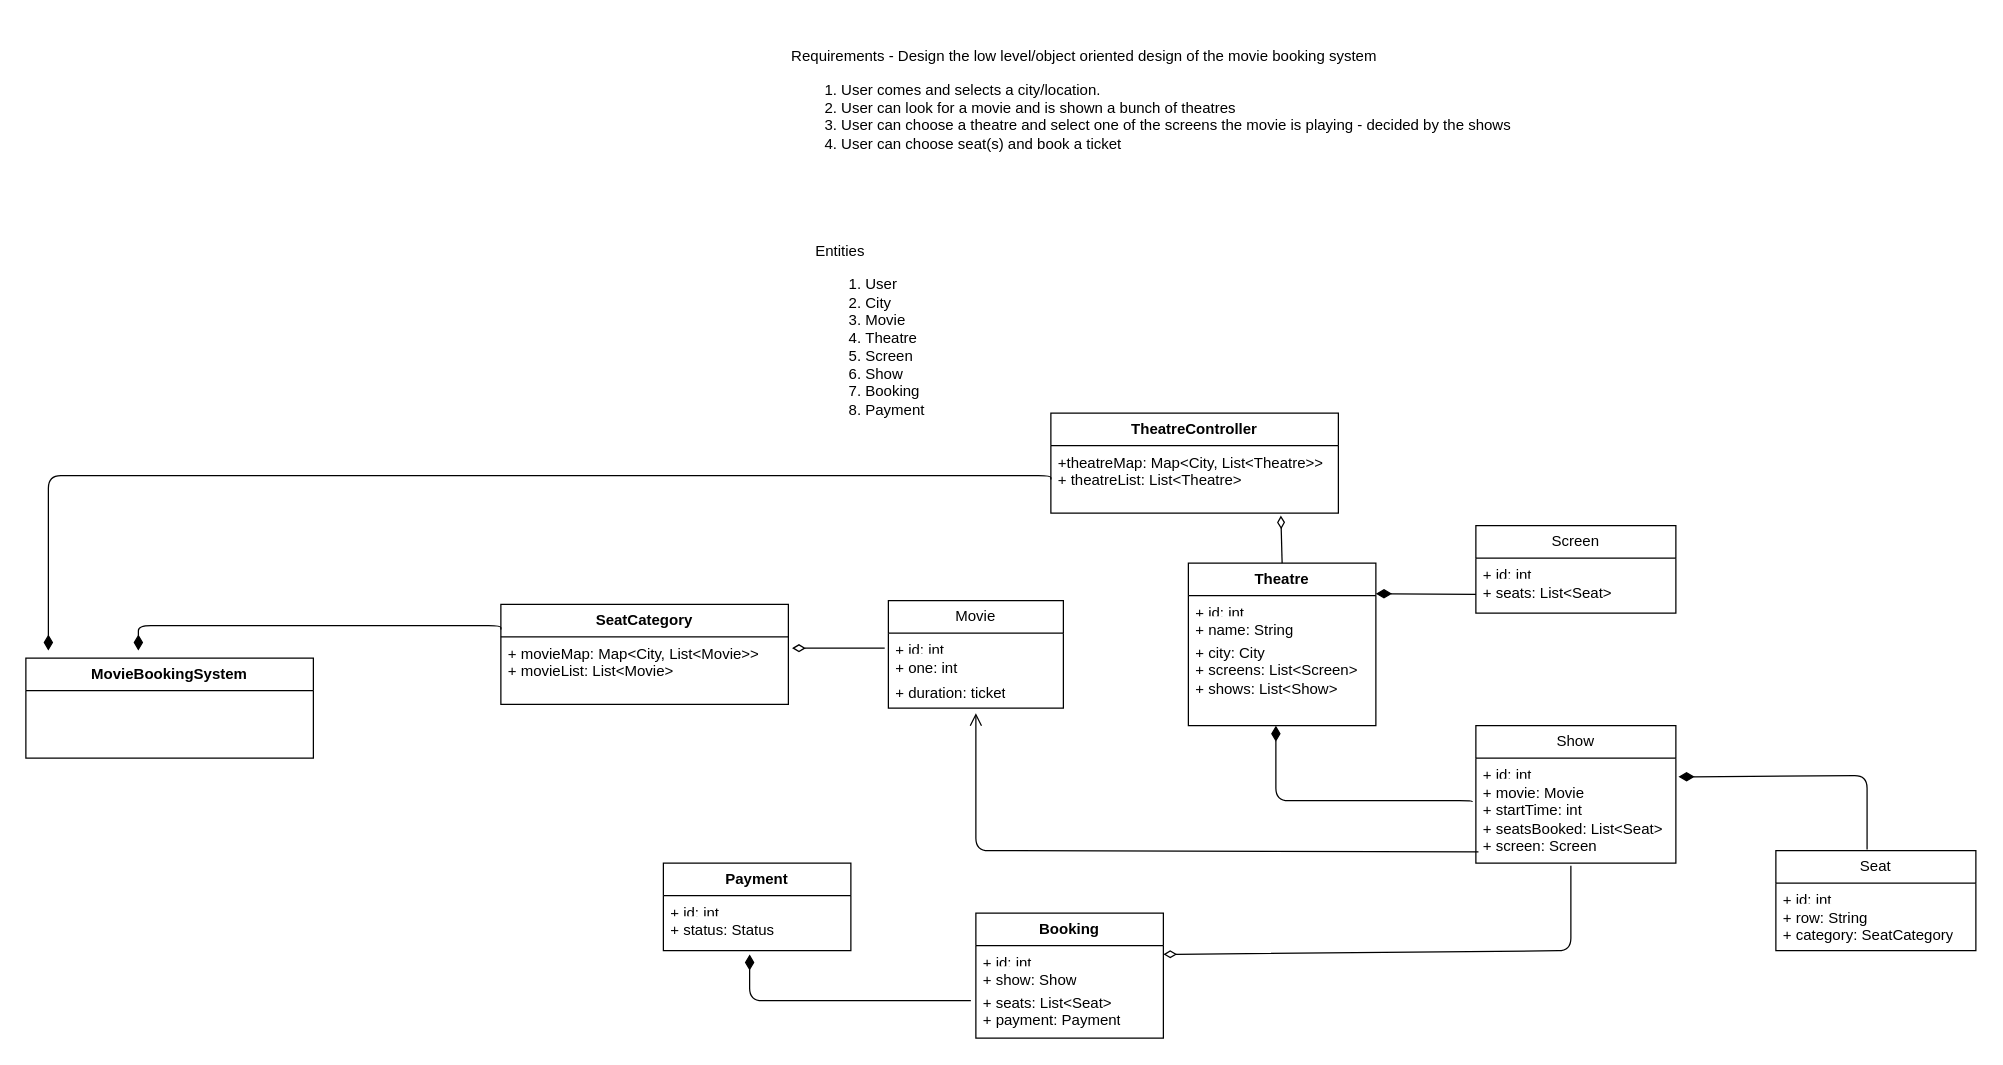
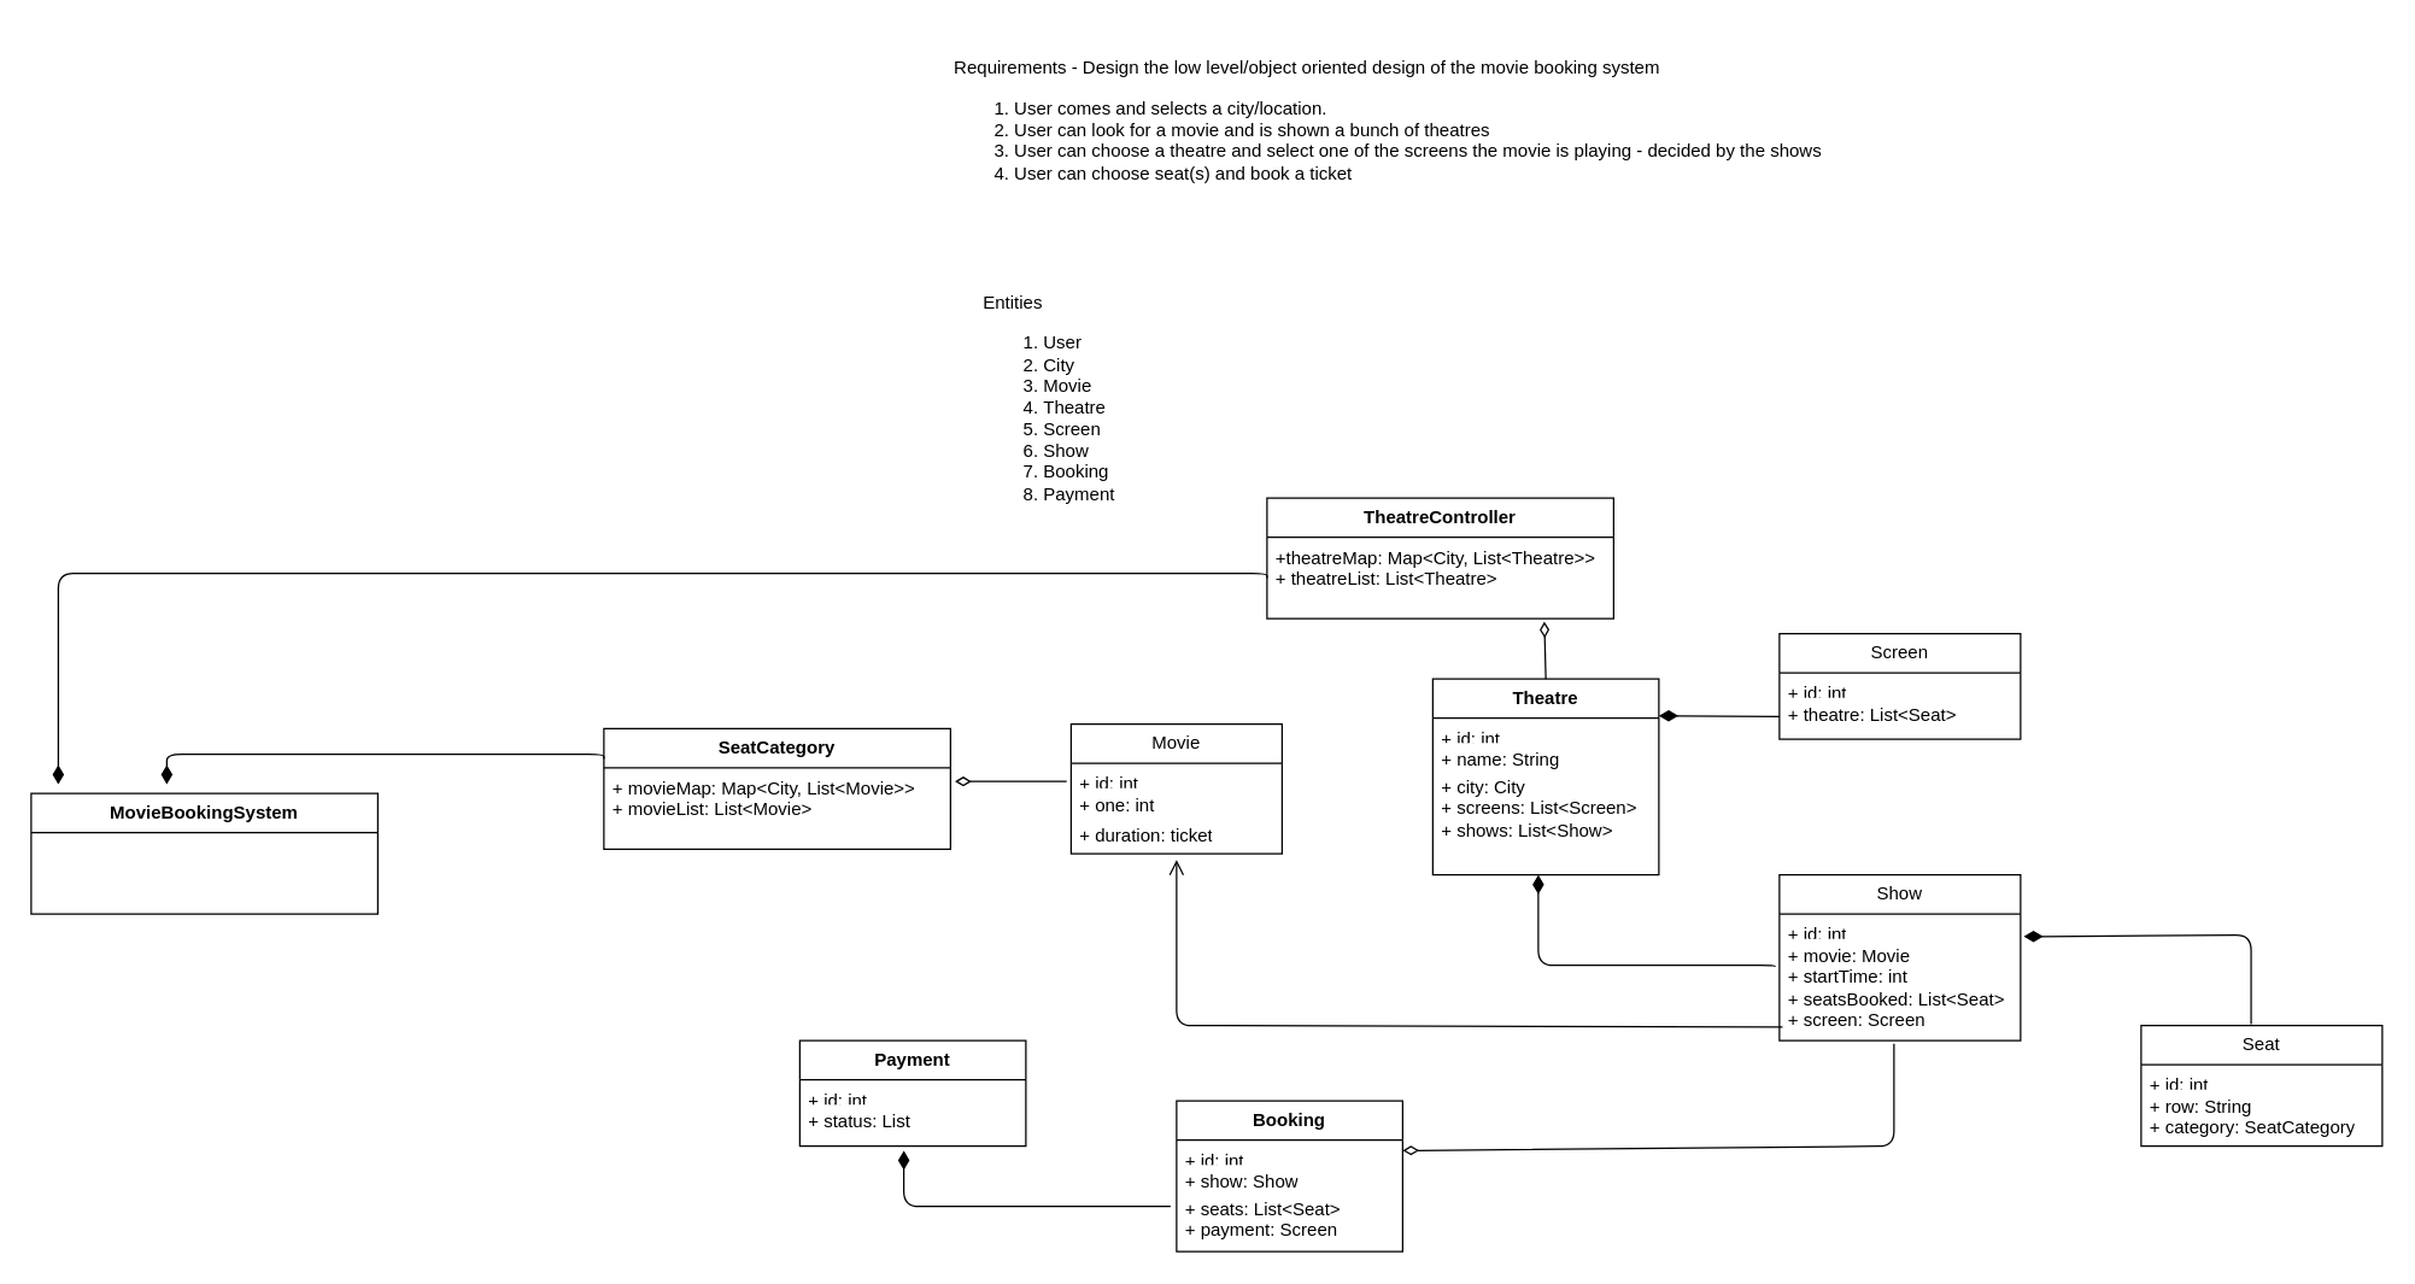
- <mxCell id="15" value="+ seats: List&amp;lt;Seat&amp;gt;" style="text;strokeColor=none;fillColor=none;align=left;verticalAlign=top;spacingLeft=4;spacingRight=4;overflow=hidden;rotatable=0;points=[[0,0.5],[1,0.5]];portConstraint=eastwest;whiteSpace=wrap;html=1;" vertex="1" parent="12"><mxGeometry y="40" width="160" height="30" as="geometry" /></mxCell>
+ <mxCell id="15" value="+ theatre: List&amp;lt;Seat&amp;gt;" style="text;strokeColor=none;fillColor=none;align=left;verticalAlign=top;spacingLeft=4;spacingRight=4;overflow=hidden;rotatable=0;points=[[0,0.5],[1,0.5]];portConstraint=eastwest;whiteSpace=wrap;html=1;" vertex="1" parent="12"><mxGeometry y="40" width="160" height="30" as="geometry" /></mxCell>
- <mxCell id="28" value="+ status: Status" style="text;strokeColor=none;fillColor=none;align=left;verticalAlign=top;spacingLeft=4;spacingRight=4;overflow=hidden;rotatable=0;points=[[0,0.5],[1,0.5]];portConstraint=eastwest;whiteSpace=wrap;html=1;" vertex="1" parent="26"><mxGeometry y="40" width="150" height="30" as="geometry" /></mxCell>
+ <mxCell id="28" value="+ status: List" style="text;strokeColor=none;fillColor=none;align=left;verticalAlign=top;spacingLeft=4;spacingRight=4;overflow=hidden;rotatable=0;points=[[0,0.5],[1,0.5]];portConstraint=eastwest;whiteSpace=wrap;html=1;" vertex="1" parent="26"><mxGeometry y="40" width="150" height="30" as="geometry" /></mxCell>
- <mxCell id="25" value="&lt;div&gt;+ seats: List&amp;lt;Seat&amp;gt;&lt;/div&gt;&lt;div&gt;+ payment: Payment&lt;/div&gt;" style="text;strokeColor=none;fillColor=none;align=left;verticalAlign=top;spacingLeft=4;spacingRight=4;overflow=hidden;rotatable=0;points=[[0,0.5],[1,0.5]];portConstraint=eastwest;whiteSpace=wrap;html=1;" vertex="1" parent="22"><mxGeometry y="58" width="150" height="42" as="geometry" /></mxCell>
+ <mxCell id="25" value="&lt;div&gt;+ seats: List&amp;lt;Seat&amp;gt;&lt;/div&gt;&lt;div&gt;+ payment: Screen&lt;/div&gt;" style="text;strokeColor=none;fillColor=none;align=left;verticalAlign=top;spacingLeft=4;spacingRight=4;overflow=hidden;rotatable=0;points=[[0,0.5],[1,0.5]];portConstraint=eastwest;whiteSpace=wrap;html=1;" vertex="1" parent="22"><mxGeometry y="58" width="150" height="42" as="geometry" /></mxCell>
